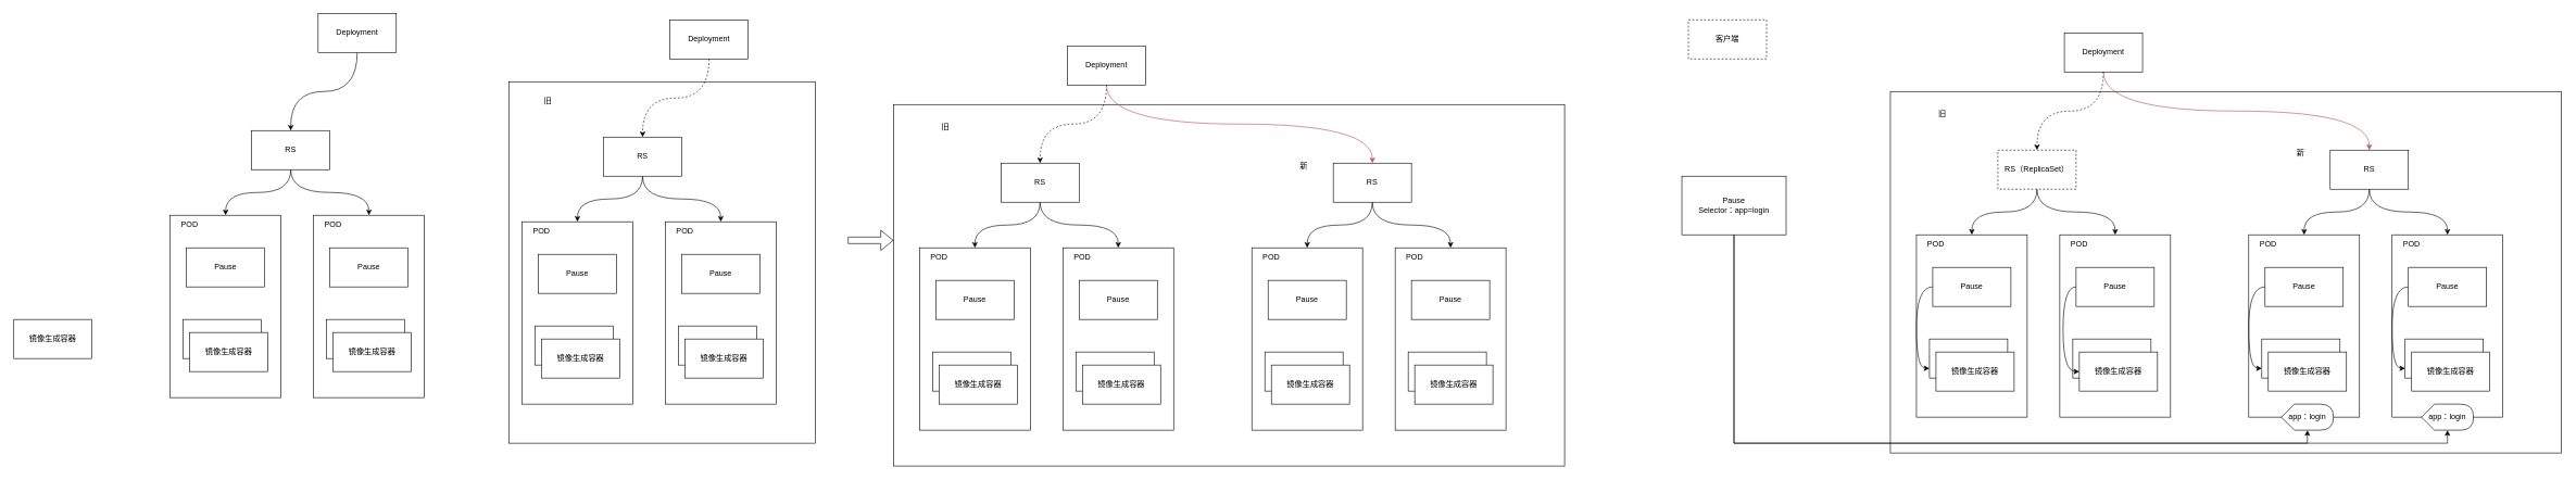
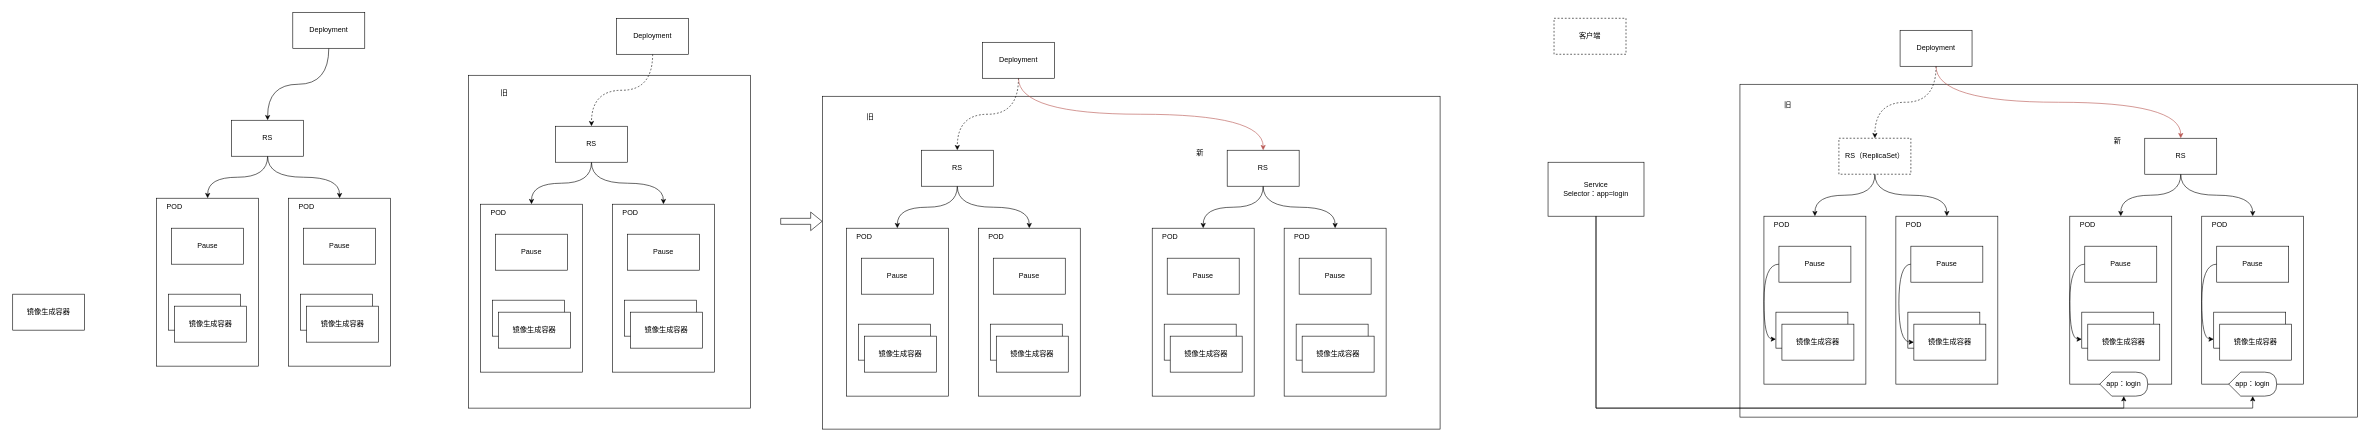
- <mxCell id="104" value="Pause&lt;div&gt;Selector：app=login&lt;br&gt;&lt;/div&gt;" style="rounded=0;whiteSpace=wrap;html=1;" parent="1" vertex="1"><mxGeometry x="2580" y="270" width="160" height="90" as="geometry" /></mxCell>
+ <mxCell id="104" value="Service&lt;div&gt;Selector：app=login&lt;br&gt;&lt;/div&gt;" style="rounded=0;whiteSpace=wrap;html=1;" parent="1" vertex="1"><mxGeometry x="2580" y="270" width="160" height="90" as="geometry" /></mxCell>
